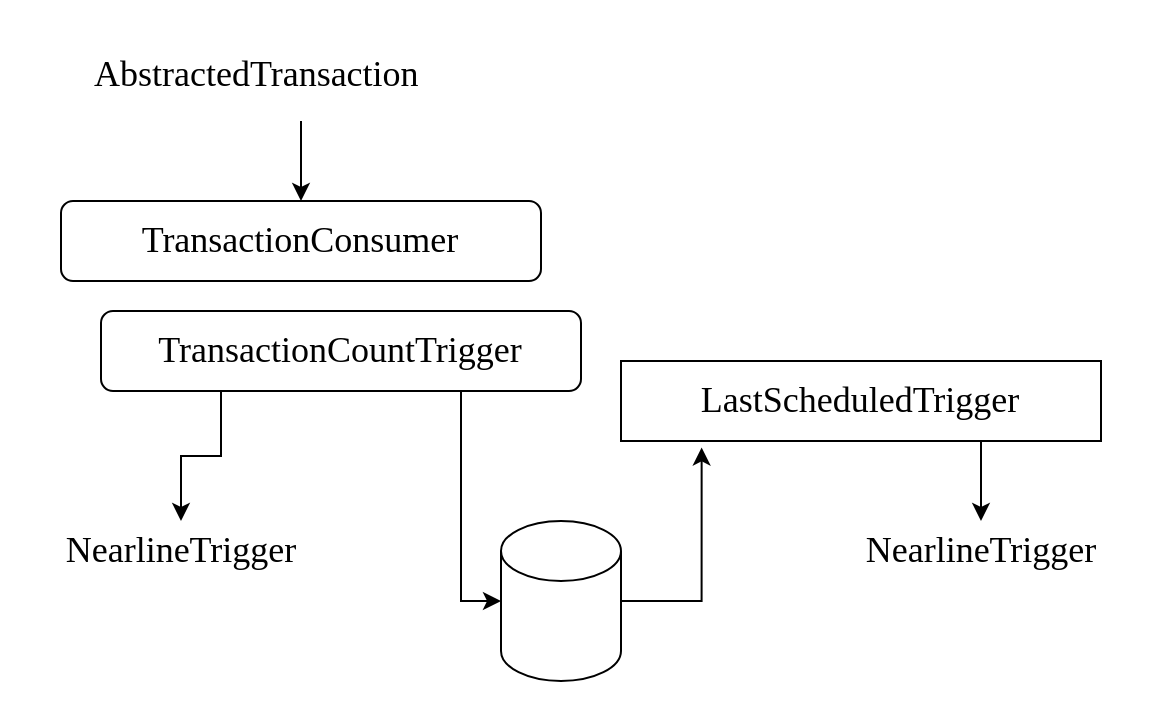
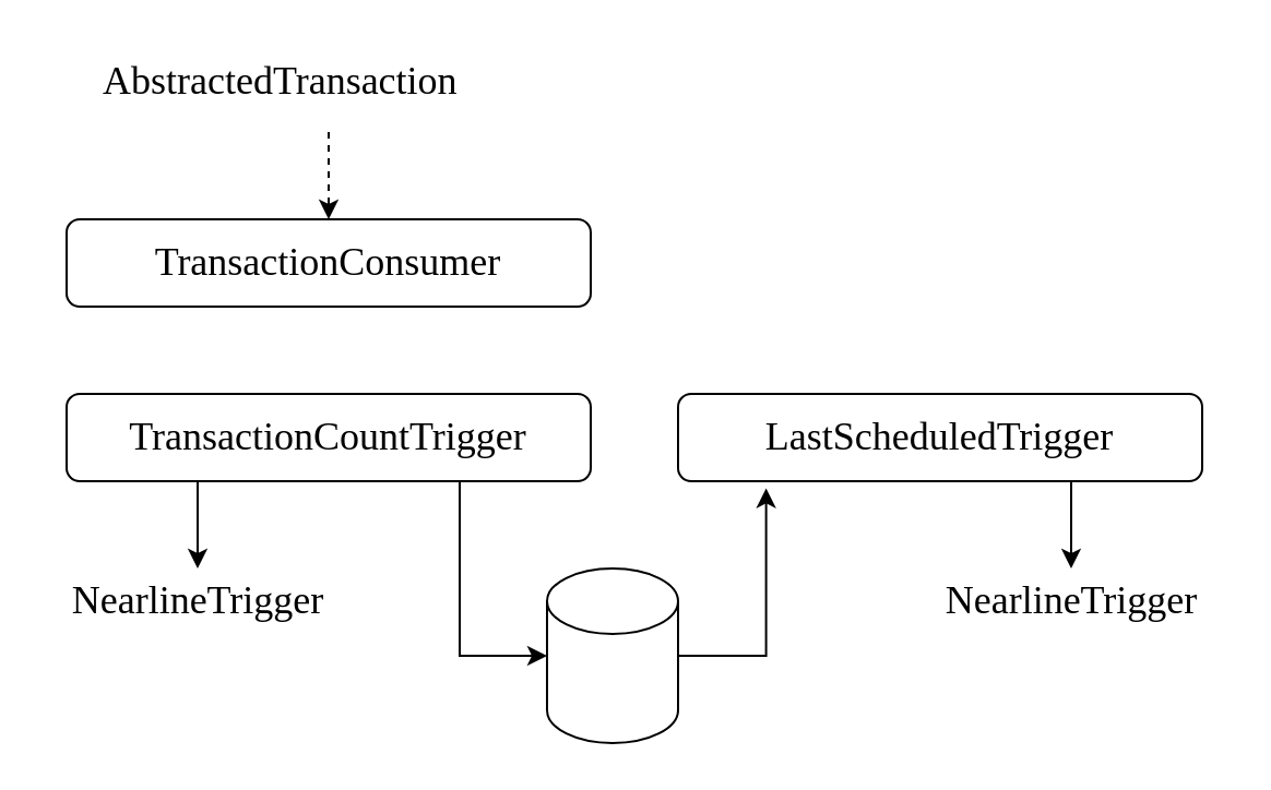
- <mxCell id="3" style="edgeStyle=orthogonalEdgeStyle;rounded=0;orthogonalLoop=1;jettySize=auto;html=1;exitX=0.5;exitY=1;exitDx=0;exitDy=0;entryX=0.5;entryY=0;entryDx=0;entryDy=0;fontFamily=Ubuntu;fontSource=https%3A%2F%2Ffonts.googleapis.com%2Fcss%3Ffamily%3DUbuntu;fontSize=18;" edge="1" parent="1" source="4" target="2"><mxGeometry relative="1" as="geometry" /></mxCell>
+ <mxCell id="3" style="edgeStyle=orthogonalEdgeStyle;rounded=0;orthogonalLoop=1;jettySize=auto;html=1;exitX=0.5;exitY=1;exitDx=0;exitDy=0;entryX=0.5;entryY=0;entryDx=0;entryDy=0;fontFamily=Ubuntu;fontSource=https%3A%2F%2Ffonts.googleapis.com%2Fcss%3Ffamily%3DUbuntu;fontSize=18;dashed=1;" edge="1" parent="1" source="4" target="2"><mxGeometry relative="1" as="geometry" /></mxCell>
- <mxCell id="7" value="TransactionCountTrigger" style="rounded=1;whiteSpace=wrap;html=1;fillColor=none;fontFamily=Ubuntu;fontSource=https://fonts.googleapis.com/css?family=Ubuntu;fontSize=18;" vertex="1" parent="1"><mxGeometry x="50" y="155" width="240" height="40" as="geometry" /></mxCell>
+ <mxCell id="7" value="TransactionCountTrigger" style="rounded=1;whiteSpace=wrap;html=1;fillColor=none;fontFamily=Ubuntu;fontSource=https://fonts.googleapis.com/css?family=Ubuntu;fontSize=18;" vertex="1" parent="1"><mxGeometry x="30" y="180" width="240" height="40" as="geometry" /></mxCell>
- <mxCell id="9" value="LastScheduledTrigger" style="whiteSpace=wrap;html=1;fillColor=none;fontFamily=Ubuntu;fontSource=https://fonts.googleapis.com/css?family=Ubuntu;fontSize=18;rounded=0;" vertex="1" parent="1"><mxGeometry x="310" y="180" width="240" height="40" as="geometry" /></mxCell>
+ <mxCell id="9" value="LastScheduledTrigger" style="rounded=1;whiteSpace=wrap;html=1;fillColor=none;fontFamily=Ubuntu;fontSource=https://fonts.googleapis.com/css?family=Ubuntu;fontSize=18;" vertex="1" parent="1"><mxGeometry x="310" y="180" width="240" height="40" as="geometry" /></mxCell>
